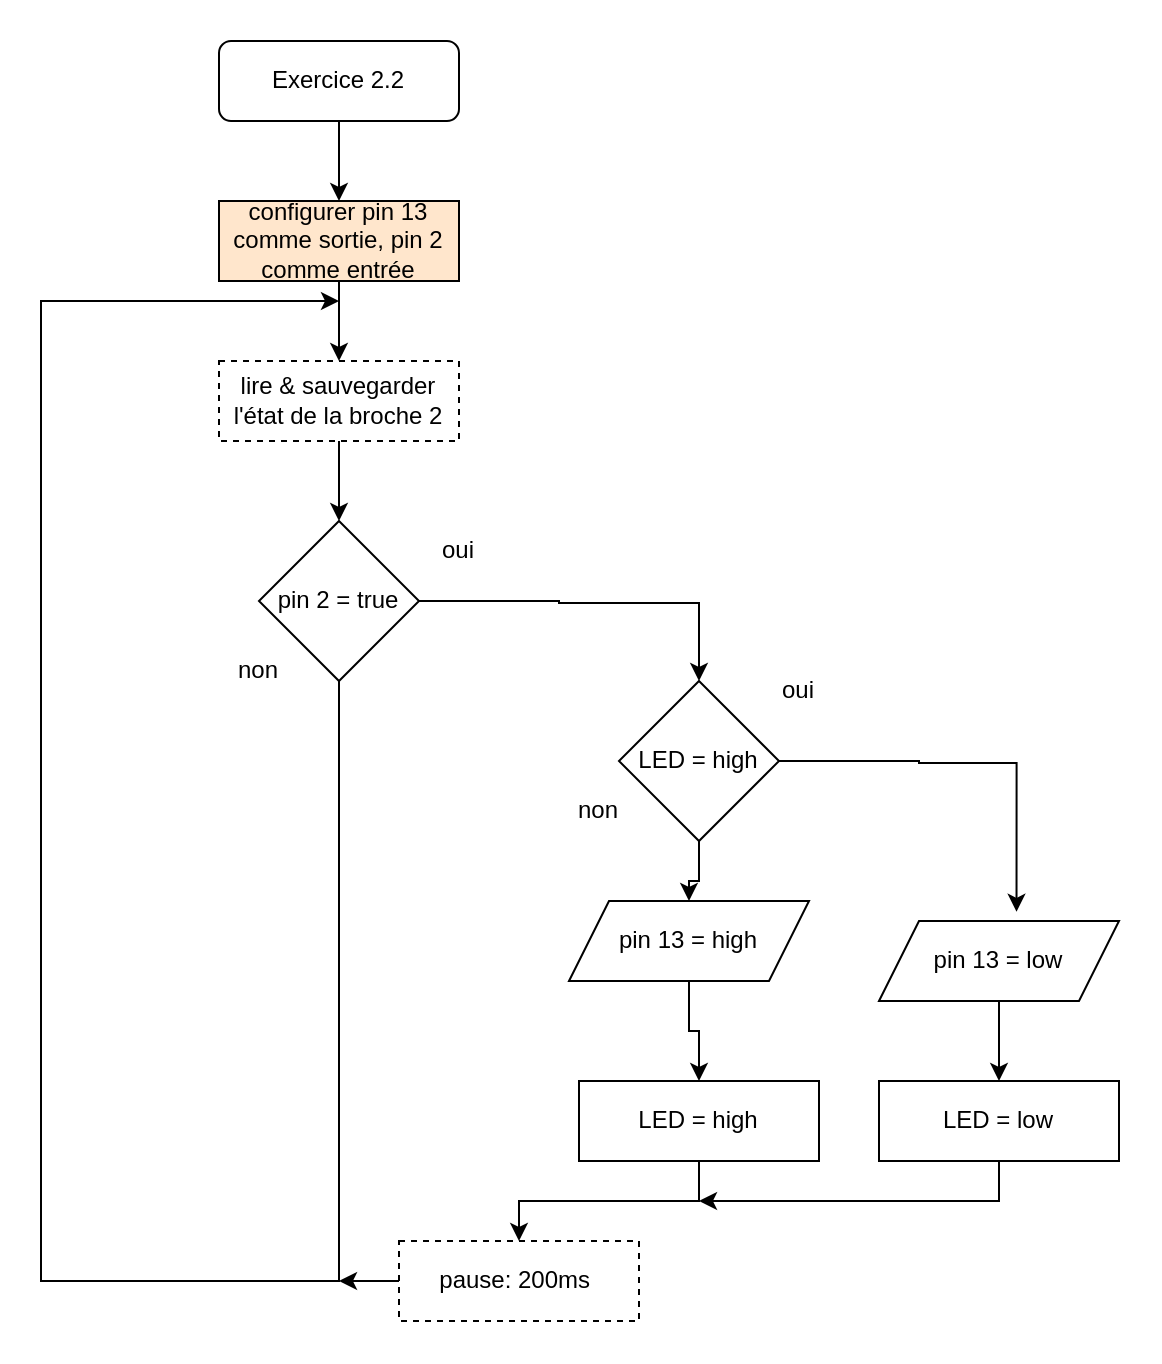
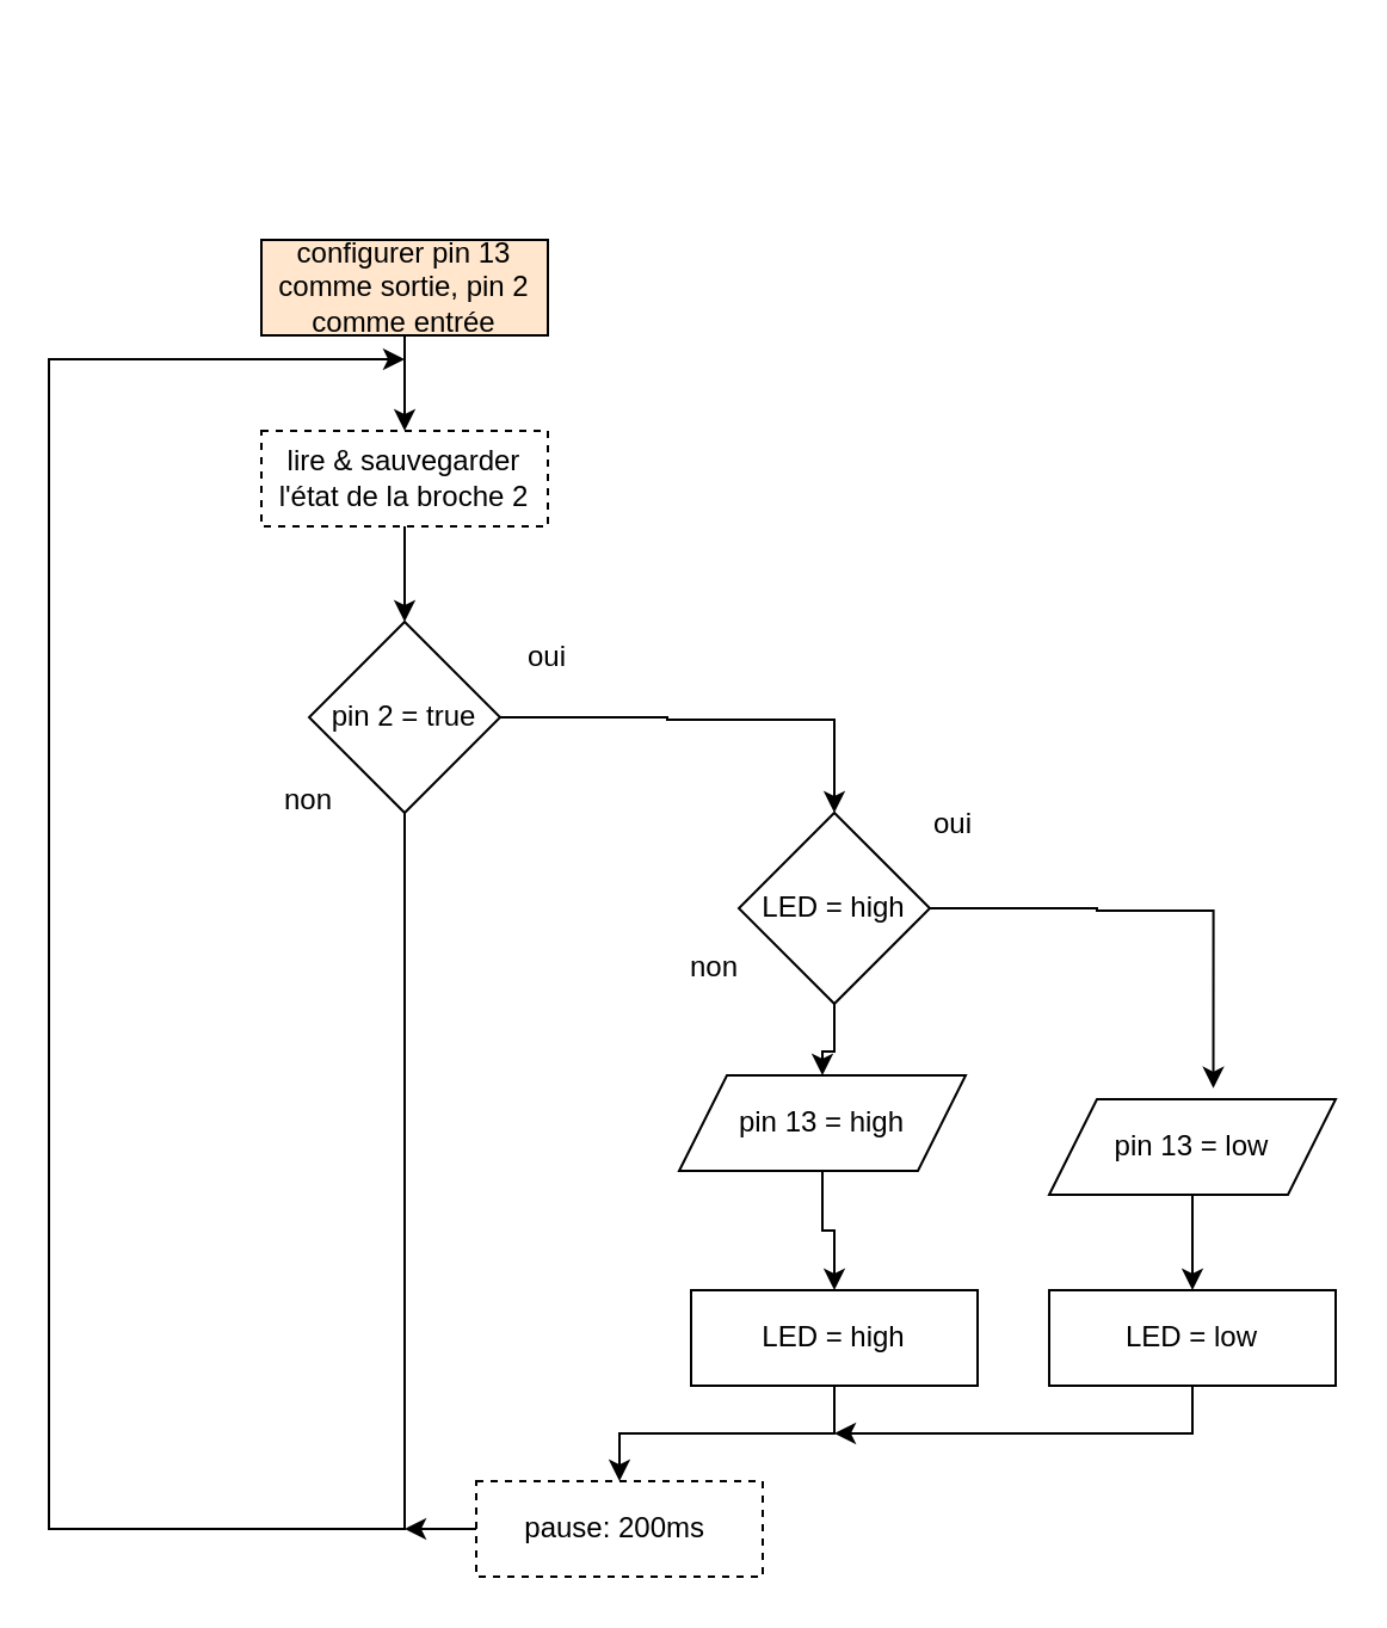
- <mxCell id="3" value="Exercice 2.2" style="rounded=1;whiteSpace=wrap;html=1;" vertex="1" parent="1"><mxGeometry x="109" y="20" width="120" height="40" as="geometry" /></mxCell>
- <mxCell id="2" value="" style="edgeStyle=orthogonalEdgeStyle;rounded=0;orthogonalLoop=1;jettySize=auto;html=1;" edge="1" parent="1" source="3" target="5"><mxGeometry relative="1" as="geometry" /></mxCell>
